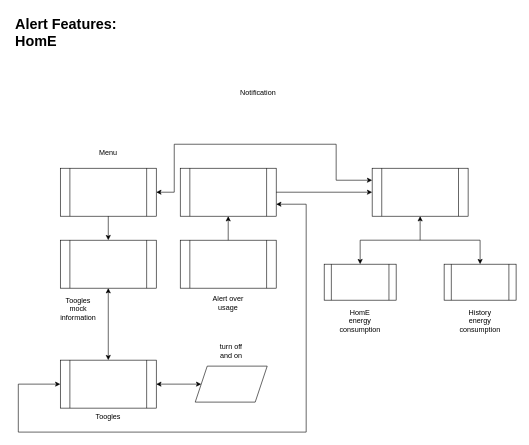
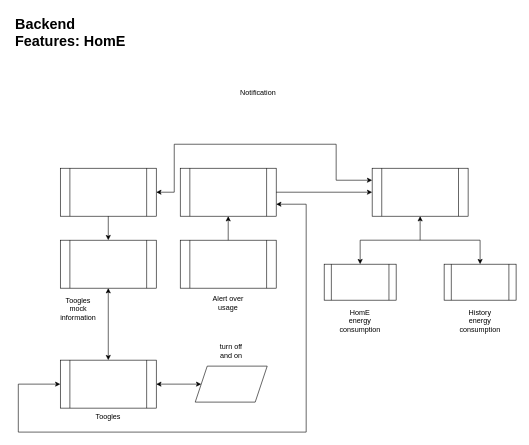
- <mxCell id="25" value="&lt;h1&gt;Alert Features: HomE&lt;/h1&gt;" style="text;html=1;strokeColor=none;fillColor=none;spacing=5;spacingTop=-20;whiteSpace=wrap;overflow=hidden;rounded=0;" vertex="1" parent="1"><mxGeometry y="20" width="210" height="60" as="geometry" x="20" /></mxCell>
+ <mxCell id="25" value="&lt;h1&gt;Backend Features: HomE&lt;/h1&gt;" style="text;html=1;strokeColor=none;fillColor=none;spacing=5;spacingTop=-20;whiteSpace=wrap;overflow=hidden;rounded=0;" vertex="1" parent="1"><mxGeometry y="20" width="210" height="60" as="geometry" x="20" /></mxCell>
- <mxCell id="3" value="Menu" style="text;html=1;strokeColor=none;fillColor=none;align=center;verticalAlign=middle;whiteSpace=wrap;rounded=0;" vertex="1" parent="1"><mxGeometry x="150" y="240" width="60" height="30" as="geometry" /></mxCell>
